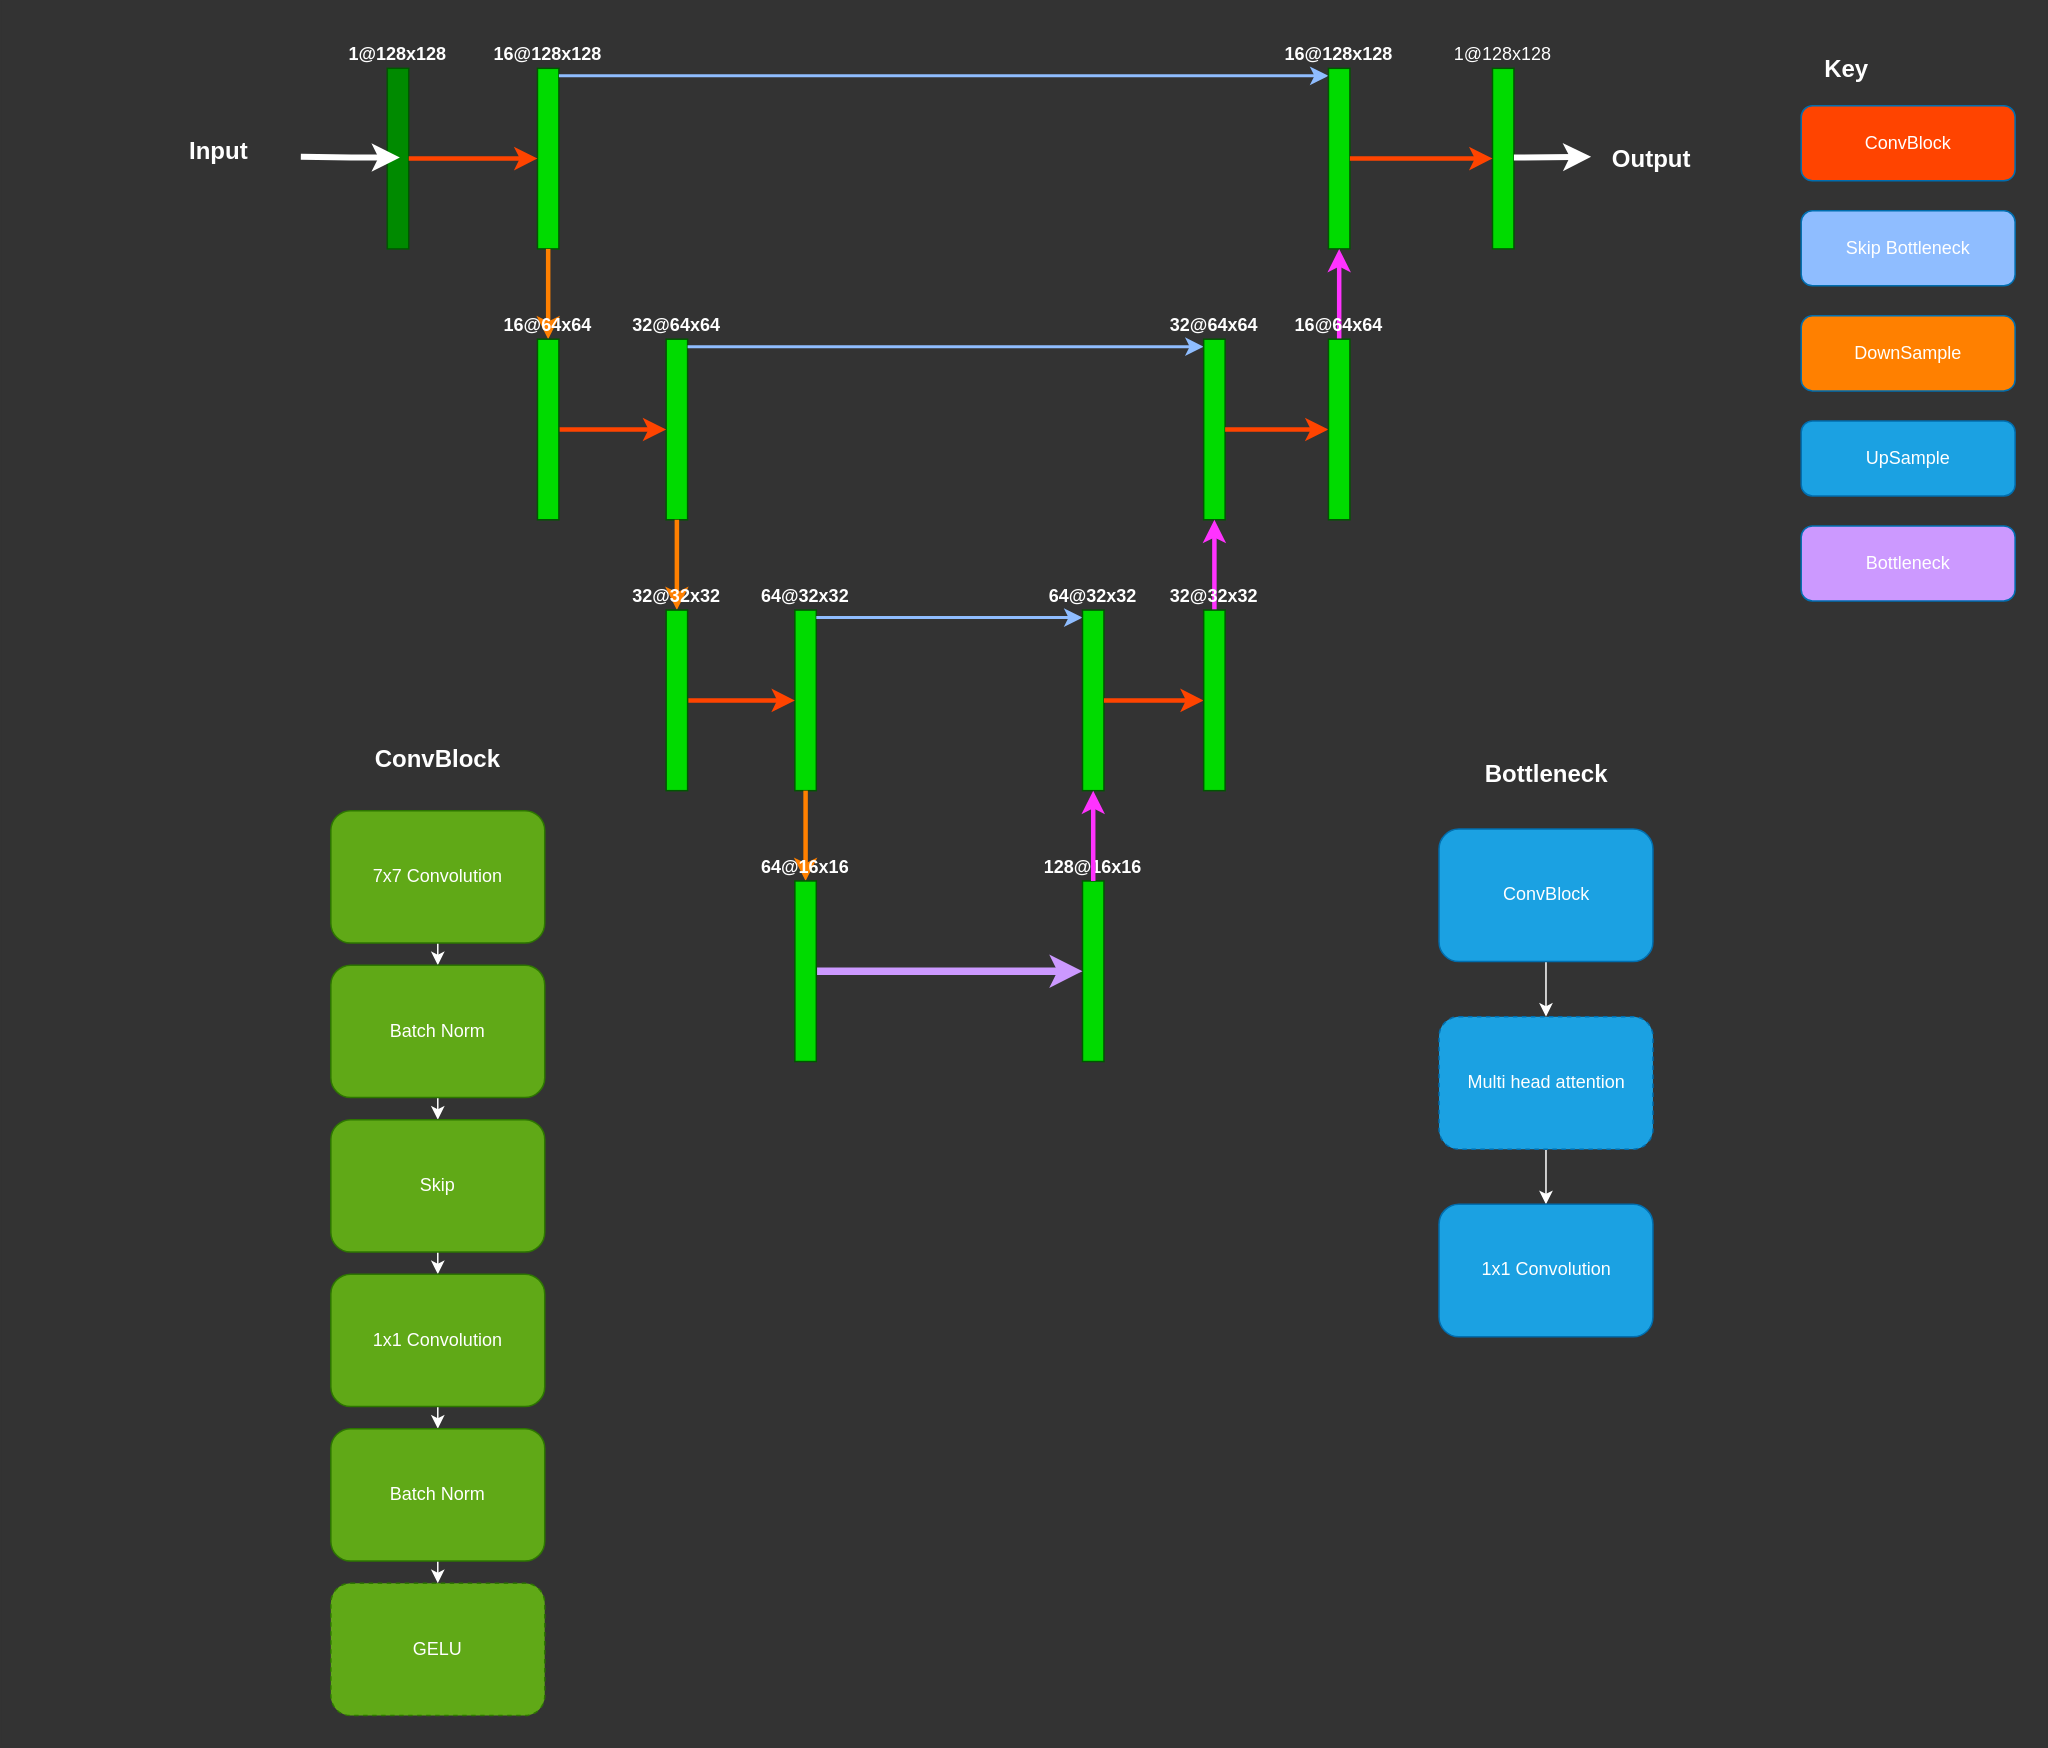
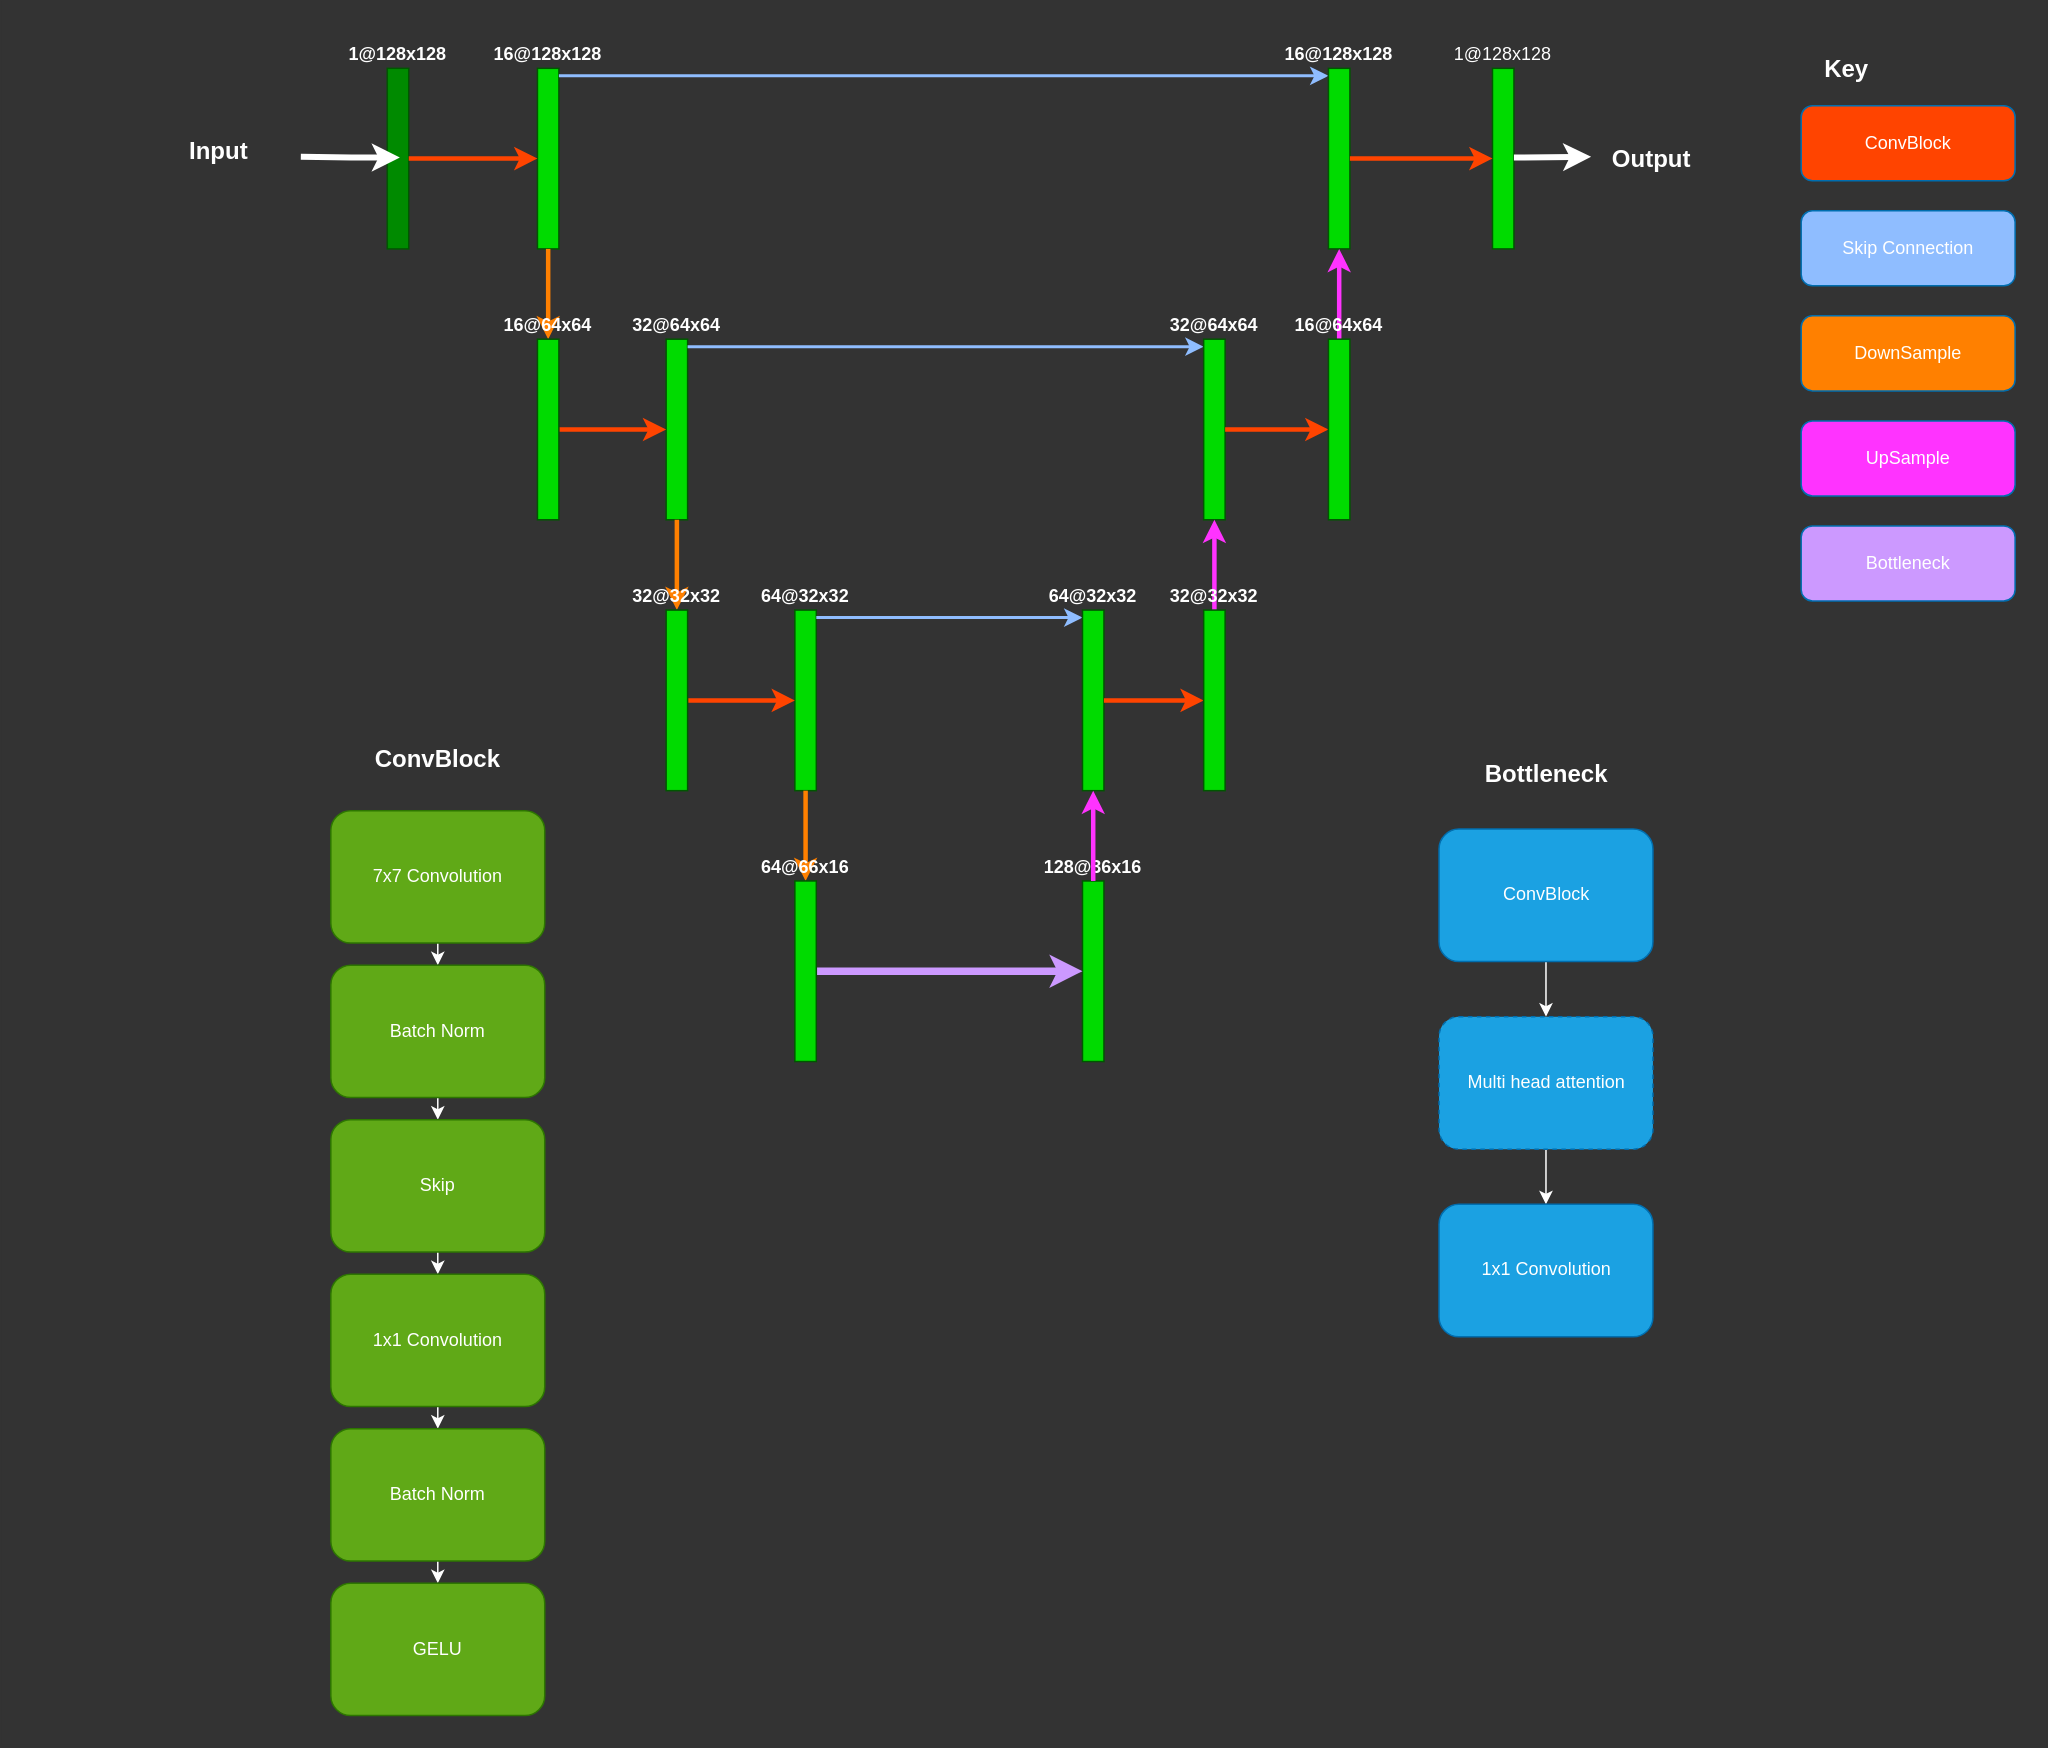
- <mxCell id="63" value="Skip Bottleneck" style="rounded=1;whiteSpace=wrap;html=1;fillColor=#8FBDFF;fontColor=#ffffff;strokeColor=#006EAF;" vertex="1" parent="61"><mxGeometry y="110" width="142.57" height="50" as="geometry" /></mxCell>
+ <mxCell id="63" value="Skip Connection" style="rounded=1;whiteSpace=wrap;html=1;fillColor=#8FBDFF;fontColor=#ffffff;strokeColor=#006EAF;" vertex="1" parent="61"><mxGeometry y="110" width="142.57" height="50" as="geometry" /></mxCell>
- <mxCell id="65" value="UpSample" style="rounded=1;whiteSpace=wrap;html=1;fillColor=#1ba1e2;fontColor=#ffffff;strokeColor=#006EAF;" vertex="1" parent="61"><mxGeometry y="250" width="142.57" height="50" as="geometry" /></mxCell>
+ <mxCell id="65" value="UpSample" style="rounded=1;whiteSpace=wrap;html=1;fillColor=#FF33FF;fontColor=#ffffff;strokeColor=#006EAF;" vertex="1" parent="61"><mxGeometry y="250" width="142.57" height="50" as="geometry" /></mxCell>
- <mxCell id="30" value="64@16x16" style="points=[[0,0,0,0,5],[0,0.5,0,0,0],[0,1,0,0,-5],[0.5,0,0,0,0],[0.5,1,0,0,0],[1,0,0,0,5],[1,0.5,0,0,0],[1,1,0,0,-5]];perimeter=orthogonalPerimeter;outlineConnect=0;targetShapes=umlLifeline;portConstraint=eastwest;newEdgeStyle={&quot;curved&quot;:0,&quot;rounded&quot;:0};labelPosition=center;verticalLabelPosition=top;align=center;verticalAlign=bottom;fillColor=#00DB00;fontColor=#ffffff;strokeColor=#005700;fontStyle=1" parent="3" vertex="1"><mxGeometry x="271.656" y="541.629" width="14.298" height="120.362" as="geometry" /></mxCell>
+ <mxCell id="30" value="64@66x16" style="points=[[0,0,0,0,5],[0,0.5,0,0,0],[0,1,0,0,-5],[0.5,0,0,0,0],[0.5,1,0,0,0],[1,0,0,0,5],[1,0.5,0,0,0],[1,1,0,0,-5]];perimeter=orthogonalPerimeter;outlineConnect=0;targetShapes=umlLifeline;portConstraint=eastwest;newEdgeStyle={&quot;curved&quot;:0,&quot;rounded&quot;:0};labelPosition=center;verticalLabelPosition=top;align=center;verticalAlign=bottom;fillColor=#00DB00;fontColor=#ffffff;strokeColor=#005700;fontStyle=1" parent="3" vertex="1"><mxGeometry x="271.656" y="541.629" width="14.298" height="120.362" as="geometry" /></mxCell>
- <mxCell id="18" value="128@16x16" style="points=[[0,0,0,0,5],[0,0.5,0,0,0],[0,1,0,0,-5],[0.5,0,0,0,0],[0.5,1,0,0,0],[1,0,0,0,5],[1,0.5,0,0,0],[1,1,0,0,-5]];perimeter=orthogonalPerimeter;outlineConnect=0;targetShapes=umlLifeline;portConstraint=eastwest;newEdgeStyle={&quot;curved&quot;:0,&quot;rounded&quot;:0};labelPosition=center;verticalLabelPosition=top;align=center;verticalAlign=bottom;fillColor=#00DB00;fontColor=#ffffff;strokeColor=#005700;fontStyle=1" parent="3" vertex="1"><mxGeometry x="463.36" y="541.629" width="14.298" height="120.362" as="geometry" /></mxCell>
+ <mxCell id="18" value="128@36x16" style="points=[[0,0,0,0,5],[0,0.5,0,0,0],[0,1,0,0,-5],[0.5,0,0,0,0],[0.5,1,0,0,0],[1,0,0,0,5],[1,0.5,0,0,0],[1,1,0,0,-5]];perimeter=orthogonalPerimeter;outlineConnect=0;targetShapes=umlLifeline;portConstraint=eastwest;newEdgeStyle={&quot;curved&quot;:0,&quot;rounded&quot;:0};labelPosition=center;verticalLabelPosition=top;align=center;verticalAlign=bottom;fillColor=#00DB00;fontColor=#ffffff;strokeColor=#005700;fontStyle=1" parent="3" vertex="1"><mxGeometry x="463.36" y="541.629" width="14.298" height="120.362" as="geometry" /></mxCell>
- <mxCell id="59" value="GELU" style="rounded=1;whiteSpace=wrap;html=1;fillColor=#60a917;fontColor=#ffffff;strokeColor=#2D7600;dashed=1;" parent="47" vertex="1"><mxGeometry y="564.668" width="142.574" height="88.266" as="geometry" /></mxCell>
+ <mxCell id="59" value="GELU" style="rounded=1;whiteSpace=wrap;html=1;fillColor=#60a917;fontColor=#ffffff;strokeColor=#2D7600;" parent="47" vertex="1"><mxGeometry y="564.668" width="142.574" height="88.266" as="geometry" /></mxCell>
